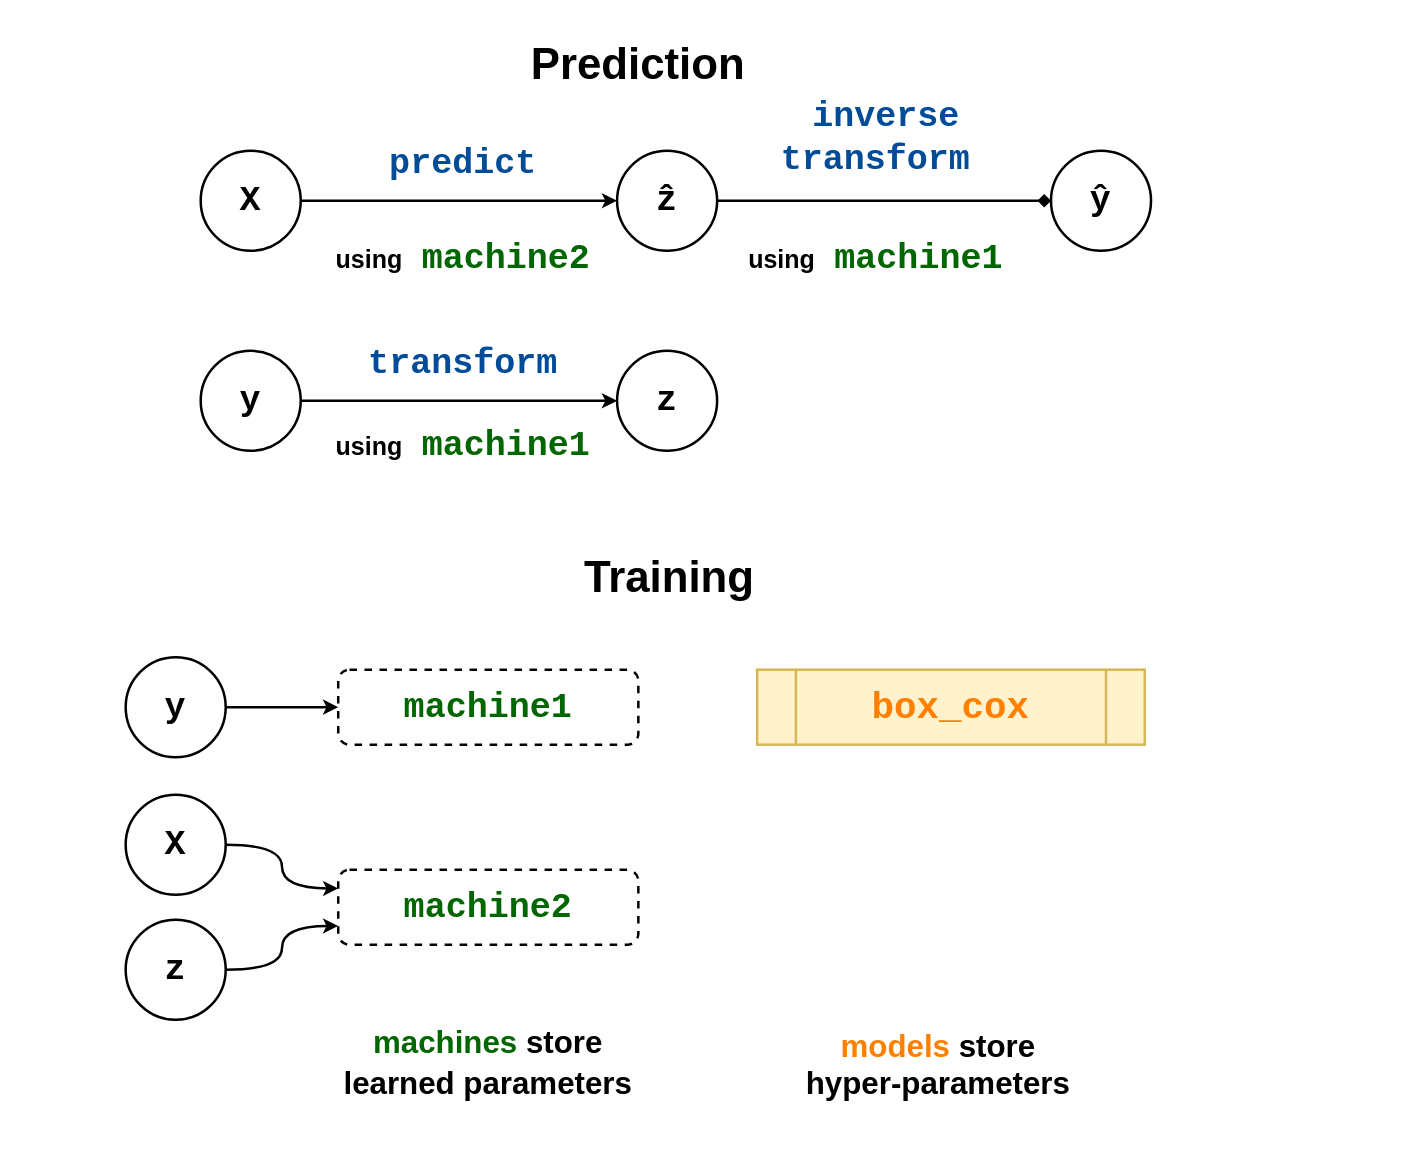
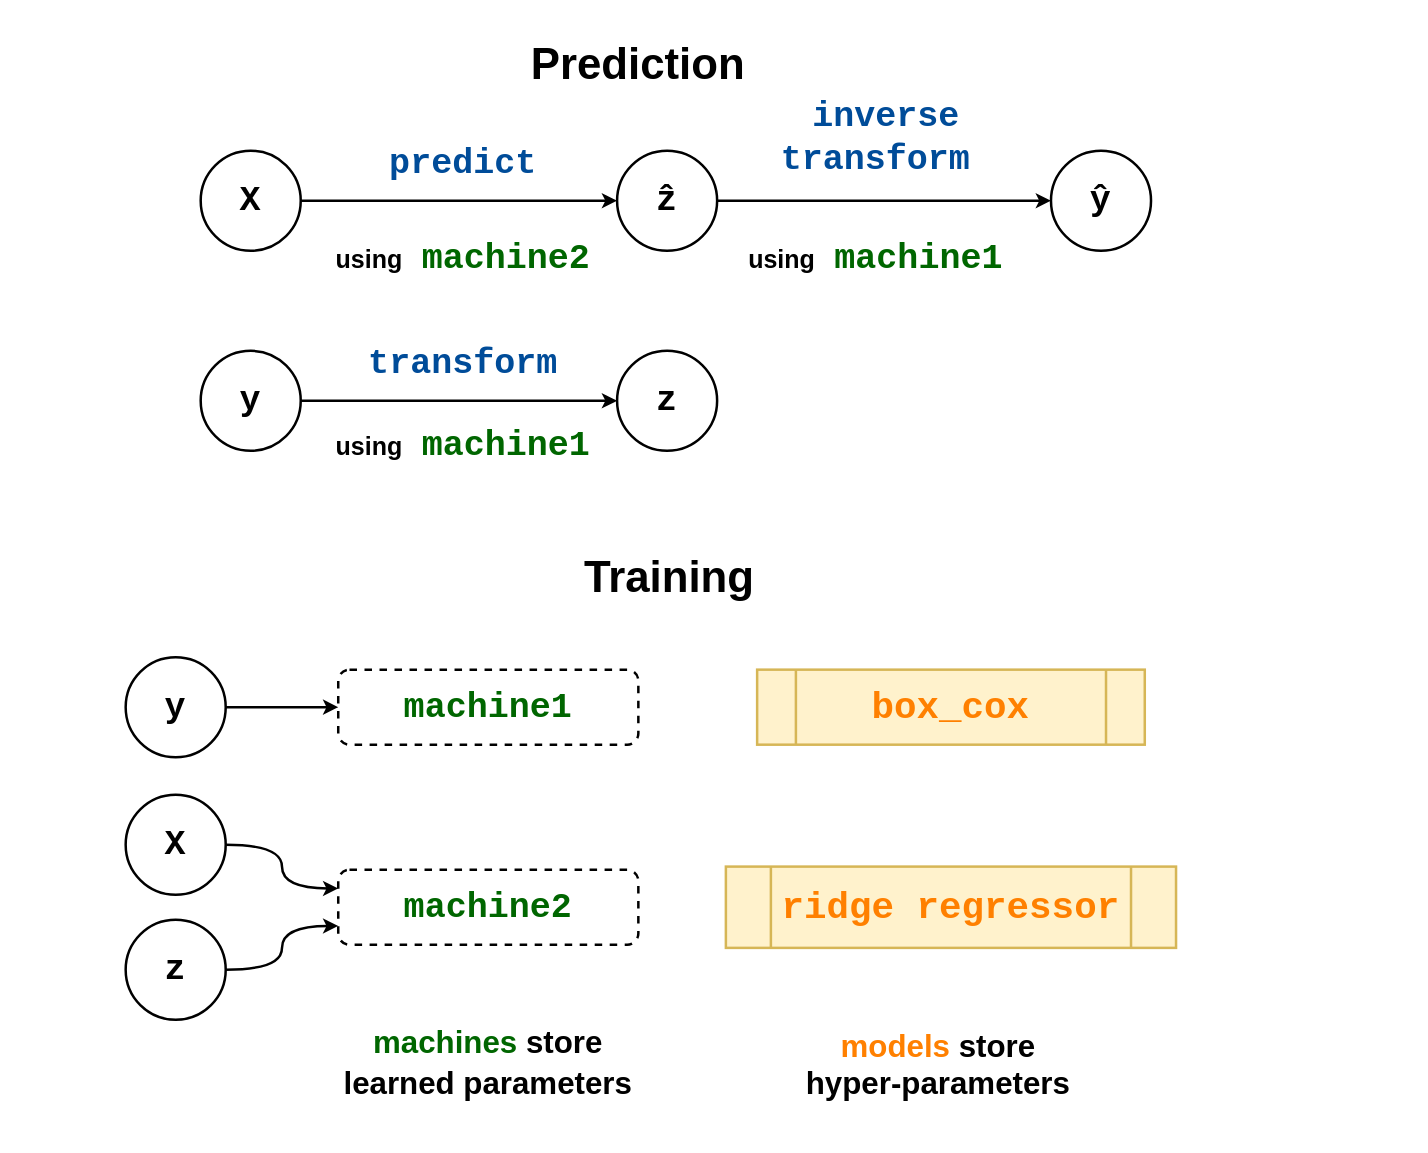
- <mxCell id="6" style="edgeStyle=orthogonalEdgeStyle;rounded=0;orthogonalLoop=1;jettySize=auto;html=1;exitX=1;exitY=0.5;exitDx=0;exitDy=0;entryX=0;entryY=0.5;entryDx=0;entryDy=0;strokeWidth=2;fontFamily=Courier New;fontStyle=1;endArrow=diamond;" parent="2" source="7" target="3" edge="1"><mxGeometry relative="1" as="geometry" /></mxCell>
+ <mxCell id="6" style="edgeStyle=orthogonalEdgeStyle;rounded=0;orthogonalLoop=1;jettySize=auto;html=1;exitX=1;exitY=0.5;exitDx=0;exitDy=0;entryX=0;entryY=0.5;entryDx=0;entryDy=0;strokeWidth=2;fontFamily=Courier New;fontStyle=1;" parent="2" source="7" target="3" edge="1"><mxGeometry relative="1" as="geometry" /></mxCell>
+ <mxCell id="31" value="&lt;font color=&quot;#ff8000&quot;&gt;&lt;span style=&quot;font-size: 30px&quot;&gt;&lt;b&gt;ridge regressor&lt;/b&gt;&lt;/span&gt;&lt;/font&gt;" style="shape=process;whiteSpace=wrap;html=1;backgroundOutline=1;strokeWidth=2;fontFamily=Courier New;fillColor=#fff2cc;strokeColor=#d6b656;" parent="19" vertex="1"><mxGeometry x="480" y="242.5" width="360" height="65" as="geometry" /></mxCell>
